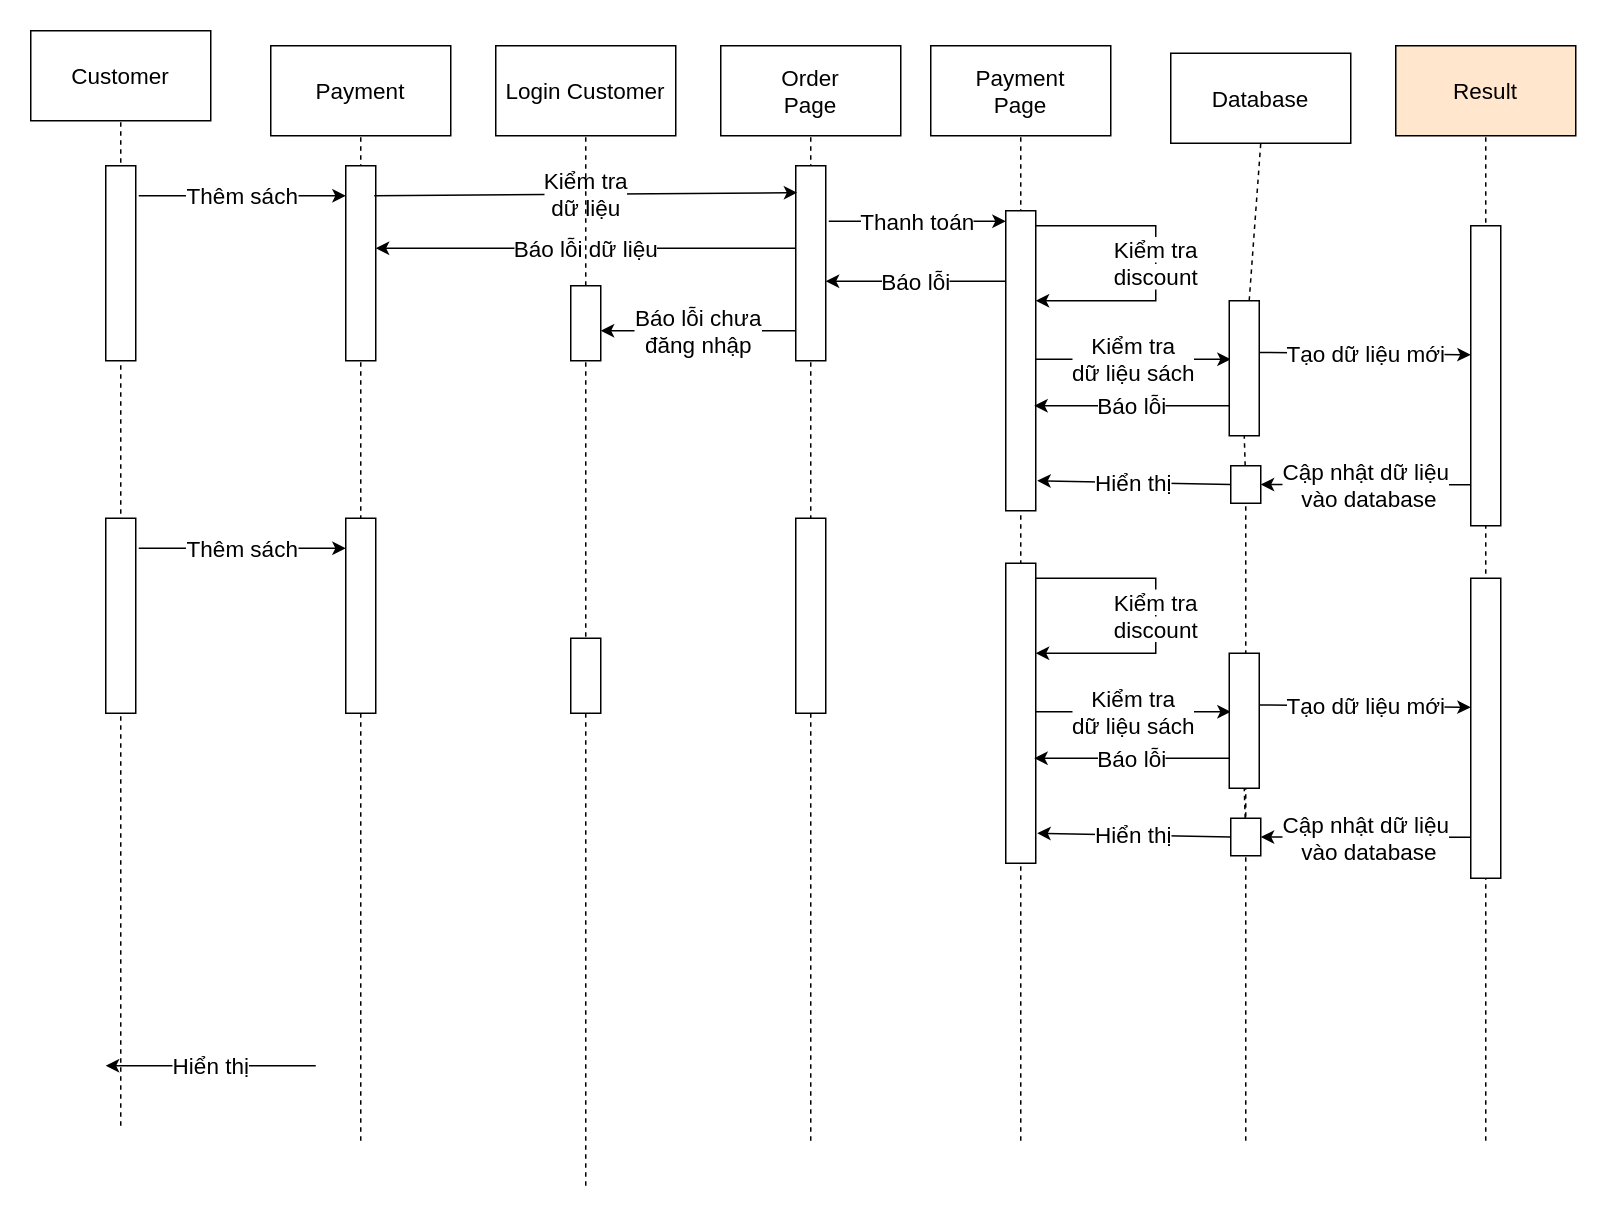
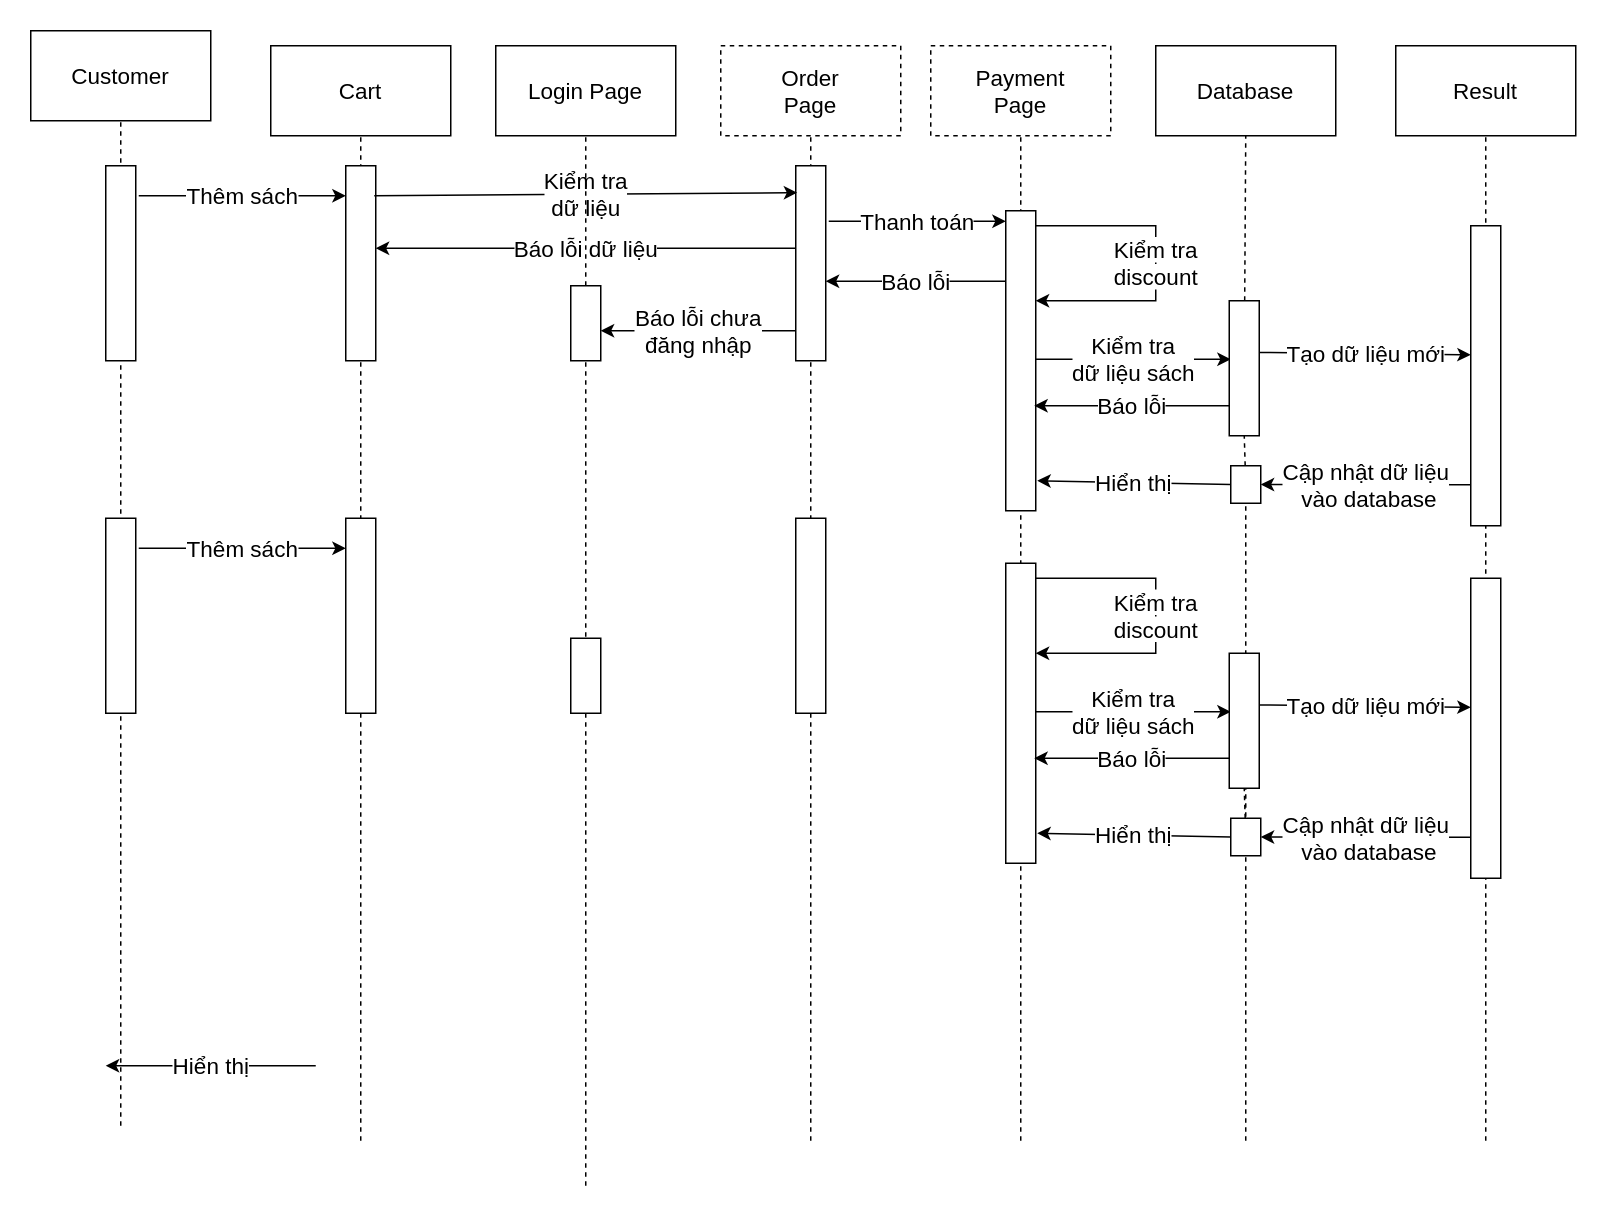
- <mxCell id="6" value="Payment" style="rounded=0;whiteSpace=wrap;html=1;fontSize=15;" vertex="1" parent="1"><mxGeometry x="180" y="30" width="120" height="60" as="geometry" /></mxCell>
+ <mxCell id="6" value="Cart" style="rounded=0;whiteSpace=wrap;html=1;fontSize=15;" vertex="1" parent="1"><mxGeometry x="180" y="30" width="120" height="60" as="geometry" /></mxCell>
- <mxCell id="41" value="Login Customer" style="rounded=0;whiteSpace=wrap;html=1;fontSize=15;" vertex="1" parent="1"><mxGeometry x="330" y="30" width="120" height="60" as="geometry" /></mxCell>
+ <mxCell id="41" value="Login Page" style="rounded=0;whiteSpace=wrap;html=1;fontSize=15;" vertex="1" parent="1"><mxGeometry x="330" y="30" width="120" height="60" as="geometry" /></mxCell>
- <mxCell id="10" value="Order&lt;br style=&quot;font-size: 15px&quot;&gt;Page" style="rounded=0;whiteSpace=wrap;html=1;fontSize=15;" vertex="1" parent="8"><mxGeometry width="120" height="60" as="geometry" /></mxCell>
+ <mxCell id="10" value="Order&lt;br style=&quot;font-size: 15px&quot;&gt;Page" style="rounded=0;whiteSpace=wrap;html=1;fontSize=15;dashed=1;" vertex="1" parent="8"><mxGeometry width="120" height="60" as="geometry" /></mxCell>
- <mxCell id="14" value="Payment&lt;br&gt;Page" style="rounded=0;whiteSpace=wrap;html=1;fontSize=15;" vertex="1" parent="8"><mxGeometry x="140" width="120" height="60" as="geometry" /></mxCell>
+ <mxCell id="14" value="Payment&lt;br&gt;Page" style="rounded=0;whiteSpace=wrap;html=1;fontSize=15;dashed=1;" vertex="1" parent="8"><mxGeometry x="140" width="120" height="60" as="geometry" /></mxCell>
- <mxCell id="23" value="Result" style="rounded=0;whiteSpace=wrap;html=1;fontSize=15;fillColor=#ffe6cc;" vertex="1" parent="21"><mxGeometry y="10" width="120" height="60" as="geometry" /></mxCell>
+ <mxCell id="23" value="Result" style="rounded=0;whiteSpace=wrap;html=1;fontSize=15;" vertex="1" parent="21"><mxGeometry y="10" width="120" height="60" as="geometry" /></mxCell>
- <mxCell id="26" value="Database" style="rounded=0;whiteSpace=wrap;html=1;fontSize=15;" vertex="1" parent="1"><mxGeometry x="780" y="35" width="120" height="60" as="geometry" /></mxCell>
+ <mxCell id="26" value="Database" style="rounded=0;whiteSpace=wrap;html=1;fontSize=15;" vertex="1" parent="1"><mxGeometry x="770" y="30" width="120" height="60" as="geometry" /></mxCell>
